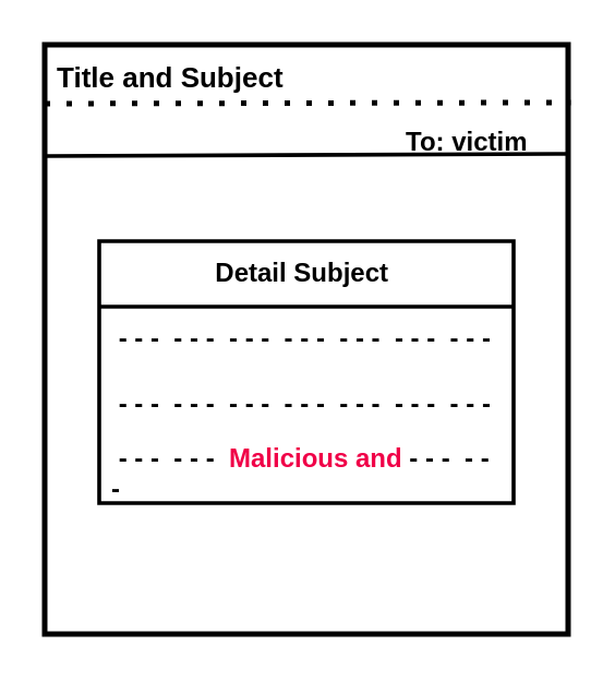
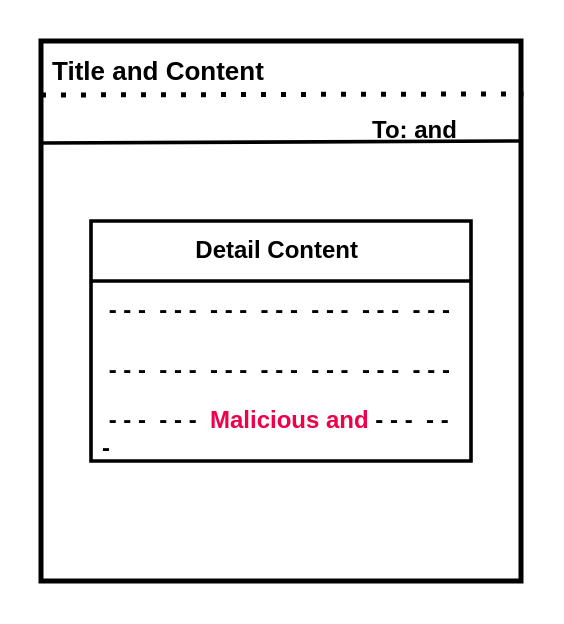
- <mxCell id="3" value="&lt;font style=&quot;font-size: 13px;&quot;&gt;&lt;b&gt;Title and Subject&lt;/b&gt;&lt;/font&gt;" style="text;strokeColor=none;fillColor=none;align=left;verticalAlign=middle;spacingLeft=4;spacingRight=4;overflow=hidden;points=[[0,0.5],[1,0.5]];portConstraint=eastwest;rotatable=0;whiteSpace=wrap;html=1;" vertex="1" parent="1"><mxGeometry x="20" y="20" width="150" height="30" as="geometry" /></mxCell>
+ <mxCell id="3" value="&lt;font style=&quot;font-size: 13px;&quot;&gt;&lt;b&gt;Title and Content&lt;/b&gt;&lt;/font&gt;" style="text;strokeColor=none;fillColor=none;align=left;verticalAlign=middle;spacingLeft=4;spacingRight=4;overflow=hidden;points=[[0,0.5],[1,0.5]];portConstraint=eastwest;rotatable=0;whiteSpace=wrap;html=1;" vertex="1" parent="1"><mxGeometry x="20" y="20" width="150" height="30" as="geometry" /></mxCell>
- <mxCell id="5" value="&lt;b&gt;To: victim&lt;/b&gt;" style="text;strokeColor=none;fillColor=none;align=left;verticalAlign=middle;spacingLeft=4;spacingRight=4;overflow=hidden;points=[[0,0.5],[1,0.5]];portConstraint=eastwest;rotatable=0;whiteSpace=wrap;html=1;" vertex="1" parent="1"><mxGeometry x="180" y="50" width="70" height="30" as="geometry" /></mxCell>
+ <mxCell id="5" value="&lt;b&gt;To: and&lt;/b&gt;" style="text;strokeColor=none;fillColor=none;align=left;verticalAlign=middle;spacingLeft=4;spacingRight=4;overflow=hidden;points=[[0,0.5],[1,0.5]];portConstraint=eastwest;rotatable=0;whiteSpace=wrap;html=1;" vertex="1" parent="1"><mxGeometry x="180" y="50" width="70" height="30" as="geometry" /></mxCell>
- <mxCell id="6" value="&lt;b&gt;Detail Subject&amp;nbsp;&lt;/b&gt;" style="swimlane;fontStyle=0;childLayout=stackLayout;horizontal=1;startSize=30;horizontalStack=0;resizeParent=1;resizeParentMax=0;resizeLast=0;collapsible=1;marginBottom=0;whiteSpace=wrap;html=1;strokeWidth=1.8;" vertex="1" parent="1"><mxGeometry x="45" y="110" width="190" height="120" as="geometry"><mxRectangle x="130" y="220" width="50" height="40" as="alternateBounds" /></mxGeometry></mxCell>
+ <mxCell id="6" value="&lt;b&gt;Detail Content&amp;nbsp;&lt;/b&gt;" style="swimlane;fontStyle=0;childLayout=stackLayout;horizontal=1;startSize=30;horizontalStack=0;resizeParent=1;resizeParentMax=0;resizeLast=0;collapsible=1;marginBottom=0;whiteSpace=wrap;html=1;strokeWidth=1.8;" vertex="1" parent="1"><mxGeometry x="45" y="110" width="190" height="120" as="geometry"><mxRectangle x="130" y="220" width="50" height="40" as="alternateBounds" /></mxGeometry></mxCell>
